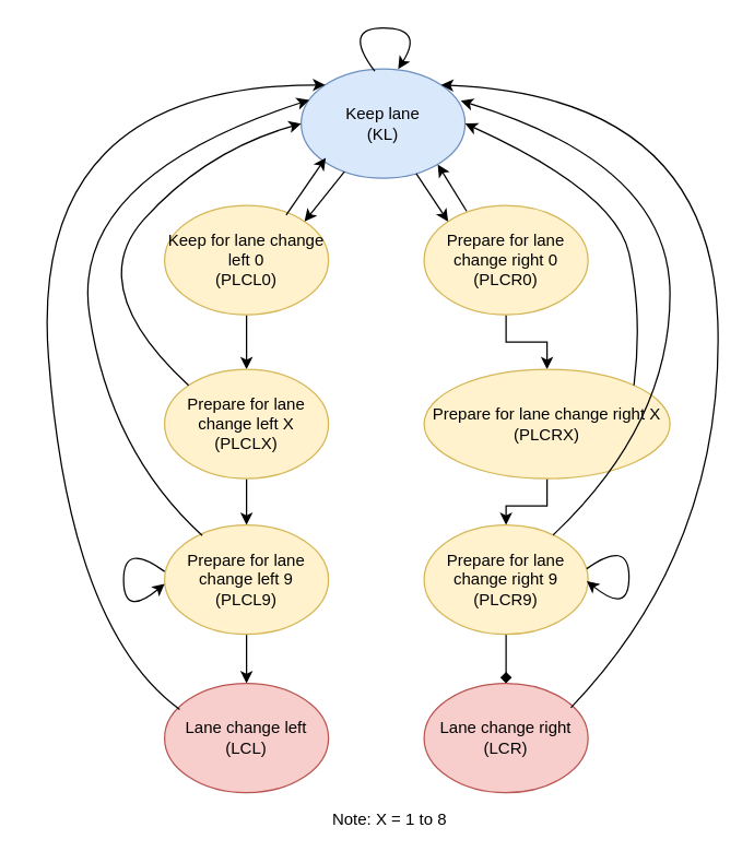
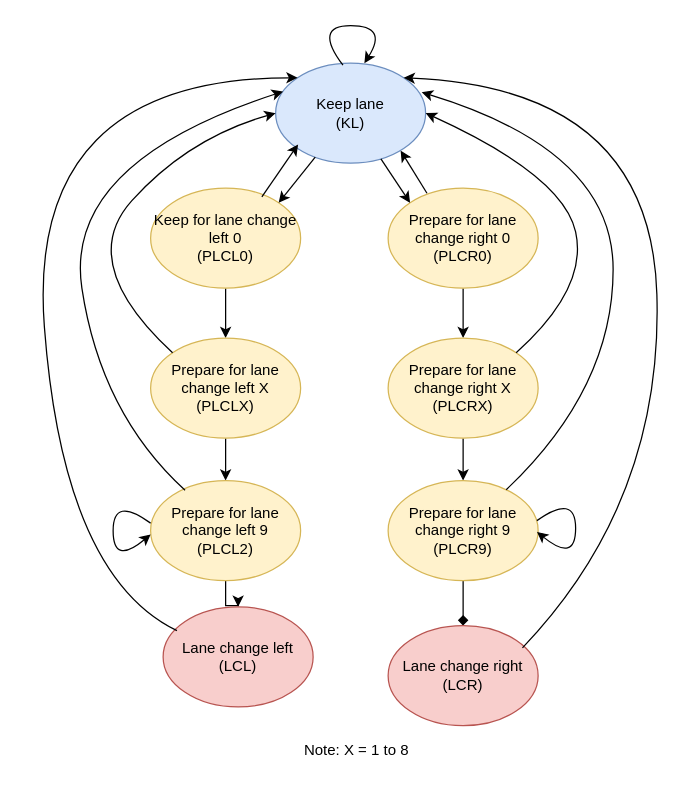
- <mxCell id="10" value="Prepare for lane change right X&lt;br&gt;(PLCRX)" style="ellipse;whiteSpace=wrap;html=1;fillColor=#fff2cc;strokeColor=#d6b656;" vertex="1" parent="1"><mxGeometry x="310" y="270" width="180" height="80" as="geometry" /></mxCell>
+ <mxCell id="10" value="Prepare for lane change right X&lt;br&gt;(PLCRX)" style="ellipse;whiteSpace=wrap;html=1;fillColor=#fff2cc;strokeColor=#d6b656;" vertex="1" parent="1"><mxGeometry x="310" y="270" width="120" height="80" as="geometry" /></mxCell>
- <mxCell id="12" value="Prepare for lane change left 9&lt;br&gt;(PLCL9)" style="ellipse;whiteSpace=wrap;html=1;fillColor=#fff2cc;strokeColor=#d6b656;" vertex="1" parent="1"><mxGeometry x="120" y="384" width="120" height="80" as="geometry" /></mxCell>
+ <mxCell id="12" value="Prepare for lane change left 9&lt;br&gt;(PLCL2)" style="ellipse;whiteSpace=wrap;html=1;fillColor=#fff2cc;strokeColor=#d6b656;" vertex="1" parent="1"><mxGeometry x="120" y="384" width="120" height="80" as="geometry" /></mxCell>
- <mxCell id="15" value="Lane change left&lt;br&gt;(LCL)" style="ellipse;whiteSpace=wrap;html=1;fillColor=#f8cecc;strokeColor=#b85450;" vertex="1" parent="1"><mxGeometry x="120" y="500" width="120" height="80" as="geometry" /></mxCell>
+ <mxCell id="15" value="Lane change left&lt;br&gt;(LCL)" style="ellipse;whiteSpace=wrap;html=1;fillColor=#f8cecc;strokeColor=#b85450;" vertex="1" parent="1"><mxGeometry x="130" y="485" width="120" height="80" as="geometry" /></mxCell>
